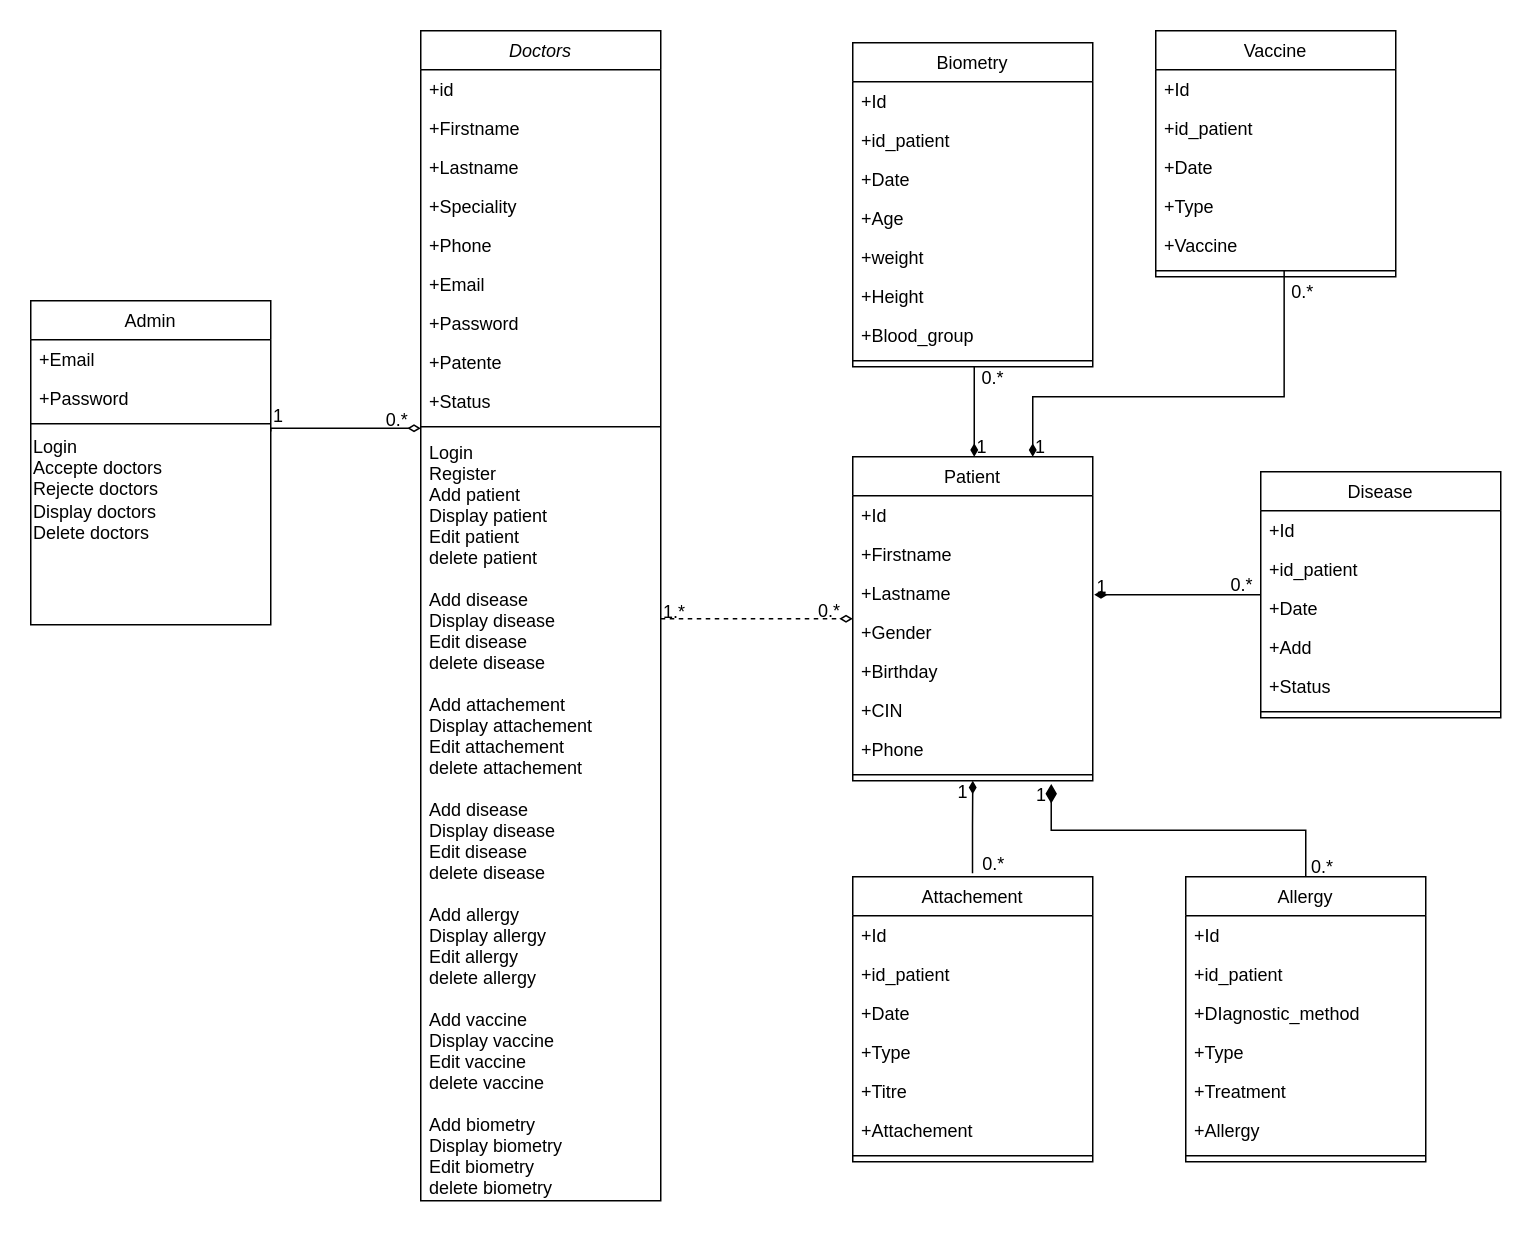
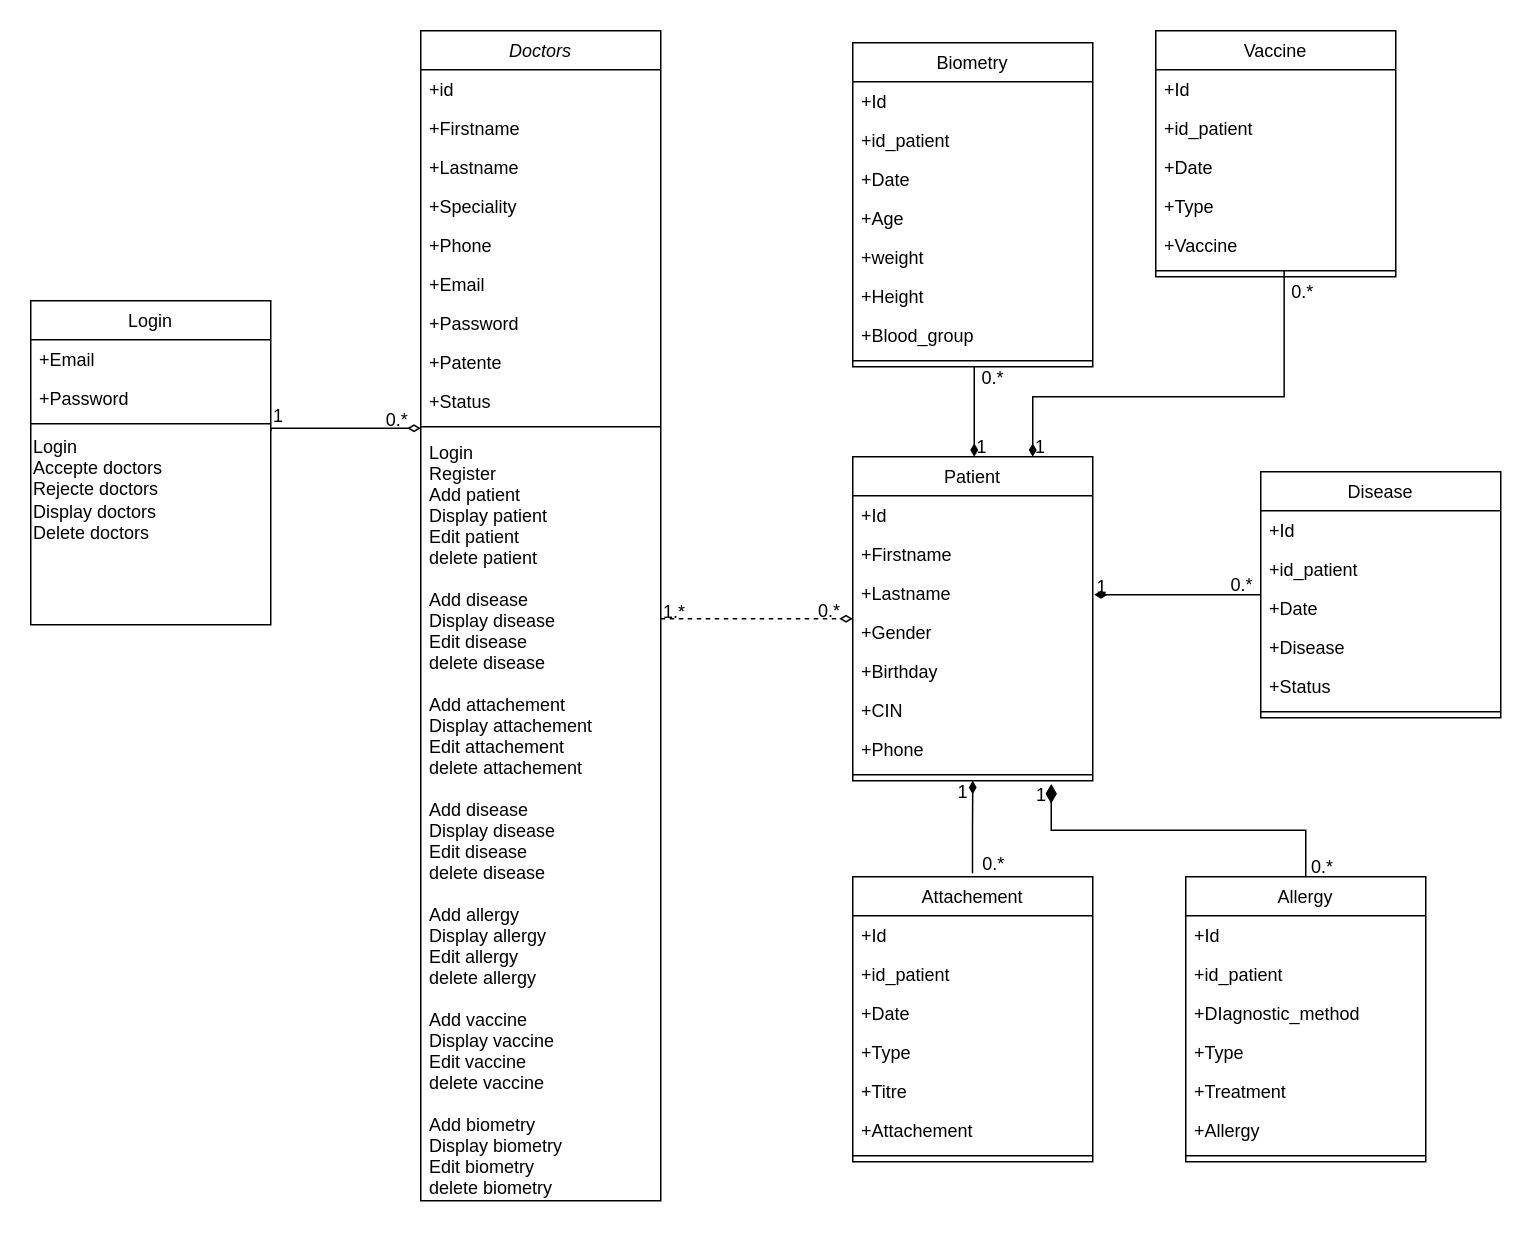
- <mxCell id="68" value="Admin" style="swimlane;fontStyle=0;align=center;verticalAlign=top;childLayout=stackLayout;horizontal=1;startSize=26;horizontalStack=0;resizeParent=1;resizeLast=0;collapsible=1;marginBottom=0;rounded=0;shadow=0;strokeWidth=1;" vertex="1" parent="1"><mxGeometry x="20" y="200" width="160" height="216" as="geometry"><mxRectangle x="550" y="140" width="160" height="26" as="alternateBounds" /></mxGeometry></mxCell>
+ <mxCell id="68" value="Login" style="swimlane;fontStyle=0;align=center;verticalAlign=top;childLayout=stackLayout;horizontal=1;startSize=26;horizontalStack=0;resizeParent=1;resizeLast=0;collapsible=1;marginBottom=0;rounded=0;shadow=0;strokeWidth=1;" vertex="1" parent="1"><mxGeometry x="20" y="200" width="160" height="216" as="geometry"><mxRectangle x="550" y="140" width="160" height="26" as="alternateBounds" /></mxGeometry></mxCell>
- <mxCell id="30" value="+Add" style="text;align=left;verticalAlign=top;spacingLeft=4;spacingRight=4;overflow=hidden;rotatable=0;points=[[0,0.5],[1,0.5]];portConstraint=eastwest;rounded=0;shadow=0;html=0;" vertex="1" parent="26"><mxGeometry y="104" width="160" height="26" as="geometry" /></mxCell>
+ <mxCell id="30" value="+Disease" style="text;align=left;verticalAlign=top;spacingLeft=4;spacingRight=4;overflow=hidden;rotatable=0;points=[[0,0.5],[1,0.5]];portConstraint=eastwest;rounded=0;shadow=0;html=0;" vertex="1" parent="26"><mxGeometry y="104" width="160" height="26" as="geometry" /></mxCell>
